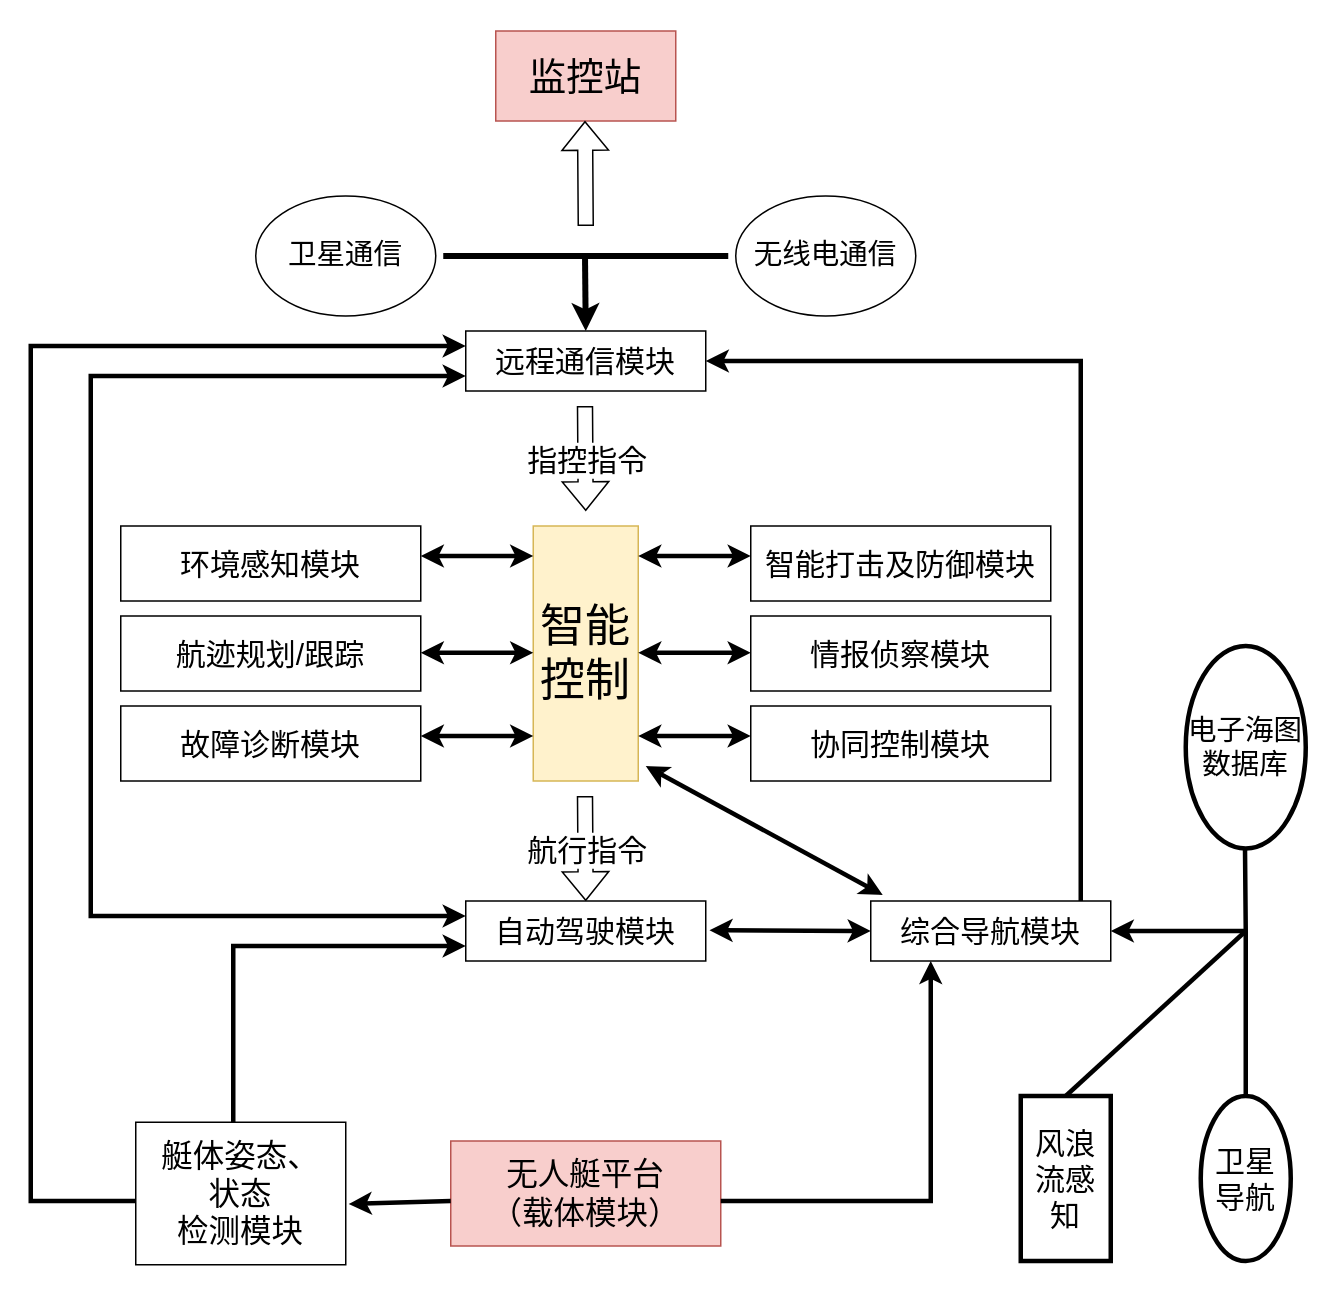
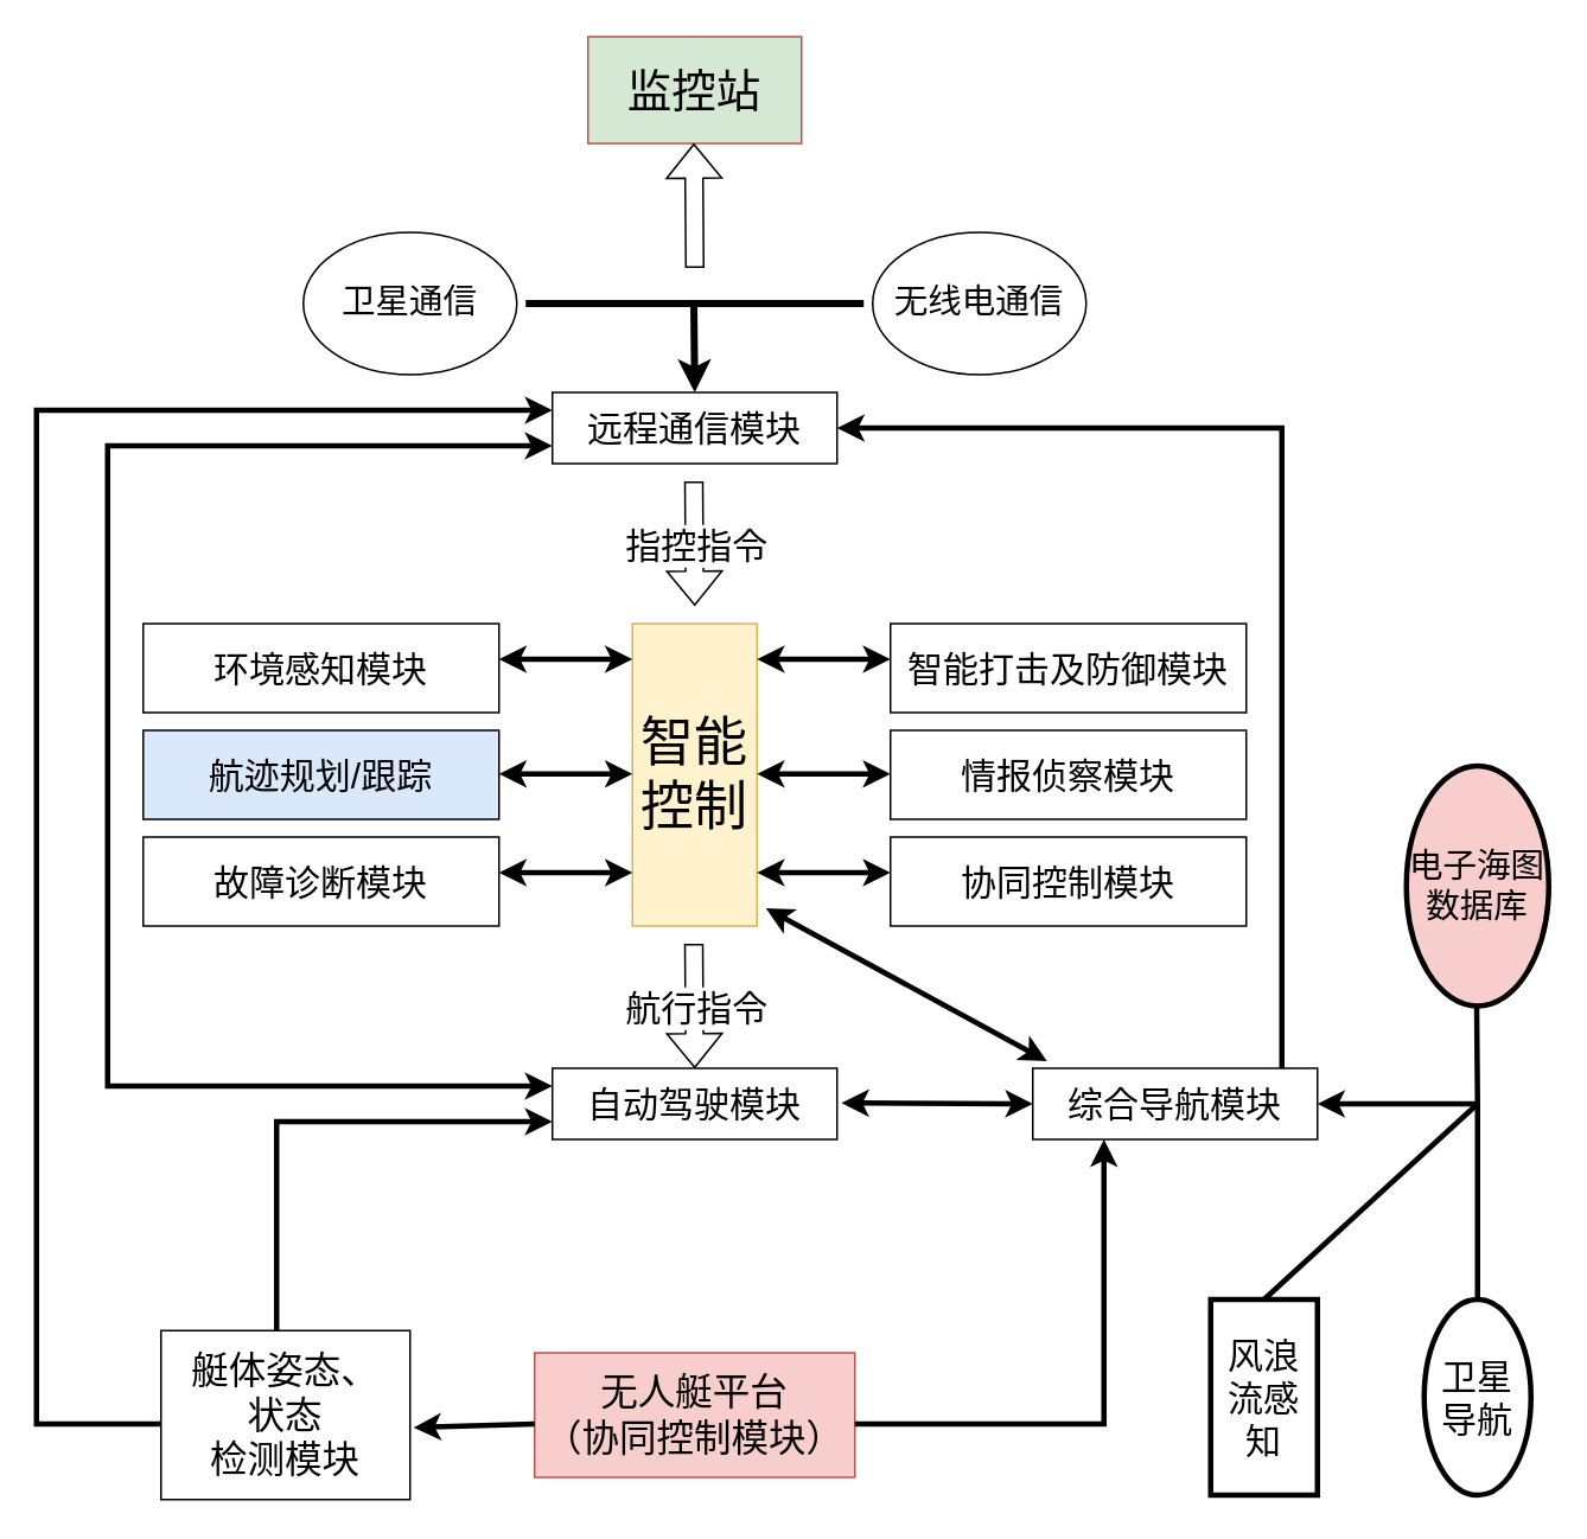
- <mxCell id="2" value="&lt;font style=&quot;font-size: 25px;&quot;&gt;监控站&lt;/font&gt;" style="rounded=0;whiteSpace=wrap;html=1;fillColor=#f8cecc;strokeColor=#b85450;" parent="1" vertex="1"><mxGeometry x="330" y="20" width="120" height="60" as="geometry" /></mxCell>
+ <mxCell id="2" value="&lt;font style=&quot;font-size: 25px;&quot;&gt;监控站&lt;/font&gt;" style="rounded=0;whiteSpace=wrap;html=1;fillColor=#d5e8d4;strokeColor=#b85450;" parent="1" vertex="1"><mxGeometry x="330" y="20" width="120" height="60" as="geometry" /></mxCell>
- <mxCell id="23" value="&lt;font style=&quot;font-size: 20px;&quot;&gt;航迹规划/跟踪&lt;/font&gt;" style="rounded=0;whiteSpace=wrap;html=1;" parent="1" vertex="1"><mxGeometry x="80" y="410" width="200" height="50" as="geometry" /></mxCell>
+ <mxCell id="23" value="&lt;font style=&quot;font-size: 20px;&quot;&gt;航迹规划/跟踪&lt;/font&gt;" style="rounded=0;whiteSpace=wrap;html=1;fillColor=#dae8fc;" parent="1" vertex="1"><mxGeometry x="80" y="410" width="200" height="50" as="geometry" /></mxCell>
- <mxCell id="34" value="&lt;font style=&quot;font-size: 19px;&quot;&gt;电子海图数据库&lt;/font&gt;" style="ellipse;whiteSpace=wrap;html=1;strokeWidth=3;" parent="1" vertex="1"><mxGeometry x="790" y="430" width="80" height="135" as="geometry" /></mxCell>
+ <mxCell id="34" value="&lt;font style=&quot;font-size: 19px;&quot;&gt;电子海图数据库&lt;/font&gt;" style="ellipse;whiteSpace=wrap;html=1;strokeWidth=3;fillColor=#f8cecc;" parent="1" vertex="1"><mxGeometry x="790" y="430" width="80" height="135" as="geometry" /></mxCell>
- <mxCell id="29" value="&lt;font style=&quot;font-size: 21px;&quot;&gt;无人艇平台&lt;br&gt;（载体模块）&lt;/font&gt;" style="rounded=0;whiteSpace=wrap;html=1;fillColor=#f8cecc;strokeColor=#b85450;" parent="1" vertex="1"><mxGeometry x="300" y="760" width="180" height="70" as="geometry" /></mxCell>
+ <mxCell id="29" value="&lt;font style=&quot;font-size: 21px;&quot;&gt;无人艇平台&lt;br&gt;（协同控制模块）&lt;/font&gt;" style="rounded=0;whiteSpace=wrap;html=1;fillColor=#f8cecc;strokeColor=#b85450;" parent="1" vertex="1"><mxGeometry x="300" y="760" width="180" height="70" as="geometry" /></mxCell>
